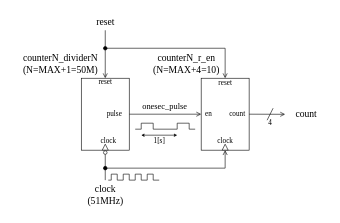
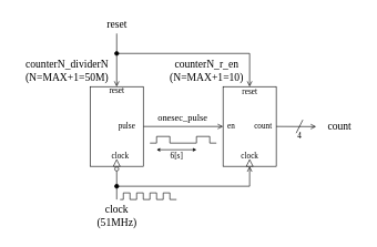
- <mxCell id="16" value="counterN_r_en&lt;div&gt;(N=MAX+4=10)&lt;/div&gt;" style="text;html=1;align=center;verticalAlign=middle;resizable=0;points=[];autosize=1;strokeColor=none;fillColor=none;fontSize=16;fontFamily=Lucida Console;" vertex="1" parent="1"><mxGeometry x="235" y="80" width="150" height="50" as="geometry" /></mxCell>
+ <mxCell id="16" value="counterN_r_en&lt;div&gt;(N=MAX+1=10)&lt;/div&gt;" style="text;html=1;align=center;verticalAlign=middle;resizable=0;points=[];autosize=1;strokeColor=none;fillColor=none;fontSize=16;fontFamily=Lucida Console;" vertex="1" parent="1"><mxGeometry x="235" y="80" width="150" height="50" as="geometry" /></mxCell>
- <mxCell id="25" value="1[s]" style="text;html=1;align=center;verticalAlign=middle;resizable=0;points=[];autosize=1;strokeColor=none;fillColor=none;fontFamily=Lucida Console;fontSize=12;" vertex="1" parent="1"><mxGeometry x="240" y="220" width="50" height="30" as="geometry" /></mxCell>
+ <mxCell id="25" value="6[s]" style="text;html=1;align=center;verticalAlign=middle;resizable=0;points=[];autosize=1;strokeColor=none;fillColor=none;fontFamily=Lucida Console;fontSize=12;" vertex="1" parent="1"><mxGeometry x="240" y="220" width="50" height="30" as="geometry" /></mxCell>
